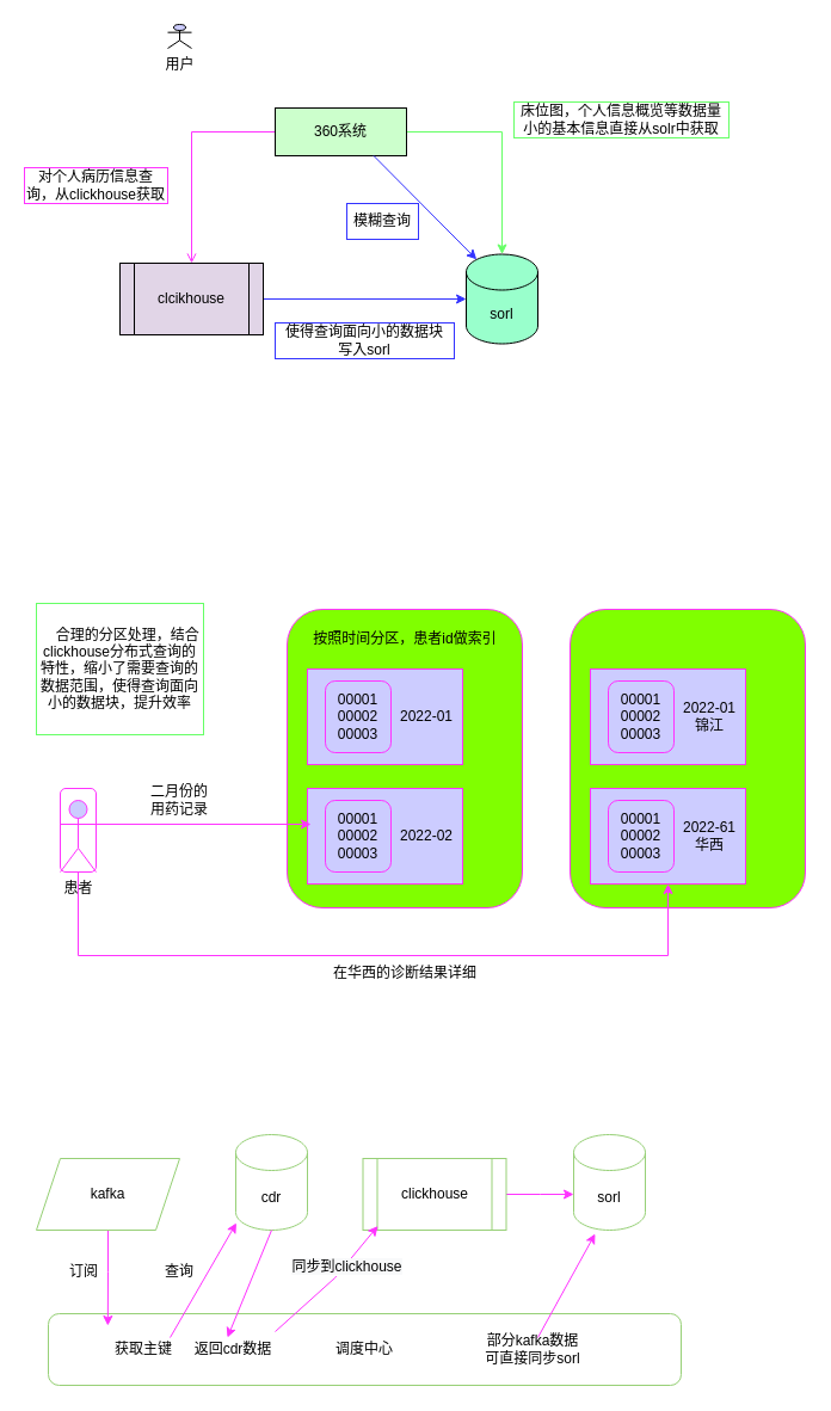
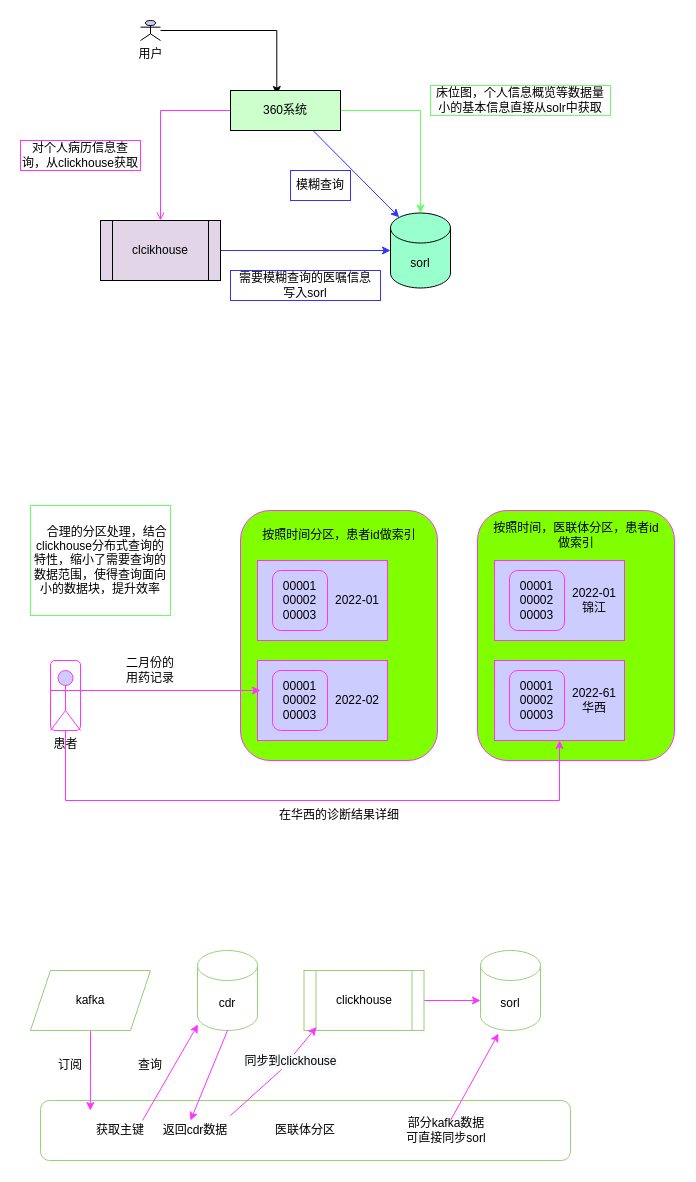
+ <mxCell id="6" style="edgeStyle=orthogonalEdgeStyle;rounded=0;orthogonalLoop=1;jettySize=auto;html=1;entryX=0.421;entryY=0.1;entryDx=0;entryDy=0;entryPerimeter=0;" edge="1" parent="1" source="7" target="10"><mxGeometry relative="1" as="geometry" /></mxCell>
- <mxCell id="15" value="使得查询面向小的数据块&lt;br&gt;写入sorl" style="text;html=1;strokeColor=#3333FF;fillColor=none;align=center;verticalAlign=middle;whiteSpace=wrap;rounded=0;" vertex="1" parent="1"><mxGeometry x="230" y="270" width="150" height="30" as="geometry" /></mxCell>
+ <mxCell id="15" value="需要模糊查询的医嘱信息&lt;br&gt;写入sorl" style="text;html=1;strokeColor=#3333FF;fillColor=none;align=center;verticalAlign=middle;whiteSpace=wrap;rounded=0;" vertex="1" parent="1"><mxGeometry x="230" y="270" width="150" height="30" as="geometry" /></mxCell>
+ <mxCell id="32" value="按照时间，医联体分区，患者id做索引" style="text;html=1;strokeColor=none;fillColor=none;align=center;verticalAlign=middle;whiteSpace=wrap;rounded=0;" vertex="1" parent="1"><mxGeometry x="490.5" y="520" width="170" height="30" as="geometry" /></mxCell>
- <mxCell id="2" value="调度中心" style="rounded=1;whiteSpace=wrap;html=1;strokeColor=#97D077;fillColor=#FFFFFF;" vertex="1" parent="1"><mxGeometry x="40" y="1100" width="530" height="60" as="geometry" /></mxCell>
+ <mxCell id="2" value="医联体分区" style="rounded=1;whiteSpace=wrap;html=1;strokeColor=#97D077;fillColor=#FFFFFF;" vertex="1" parent="1"><mxGeometry x="40" y="1100" width="530" height="60" as="geometry" /></mxCell>
